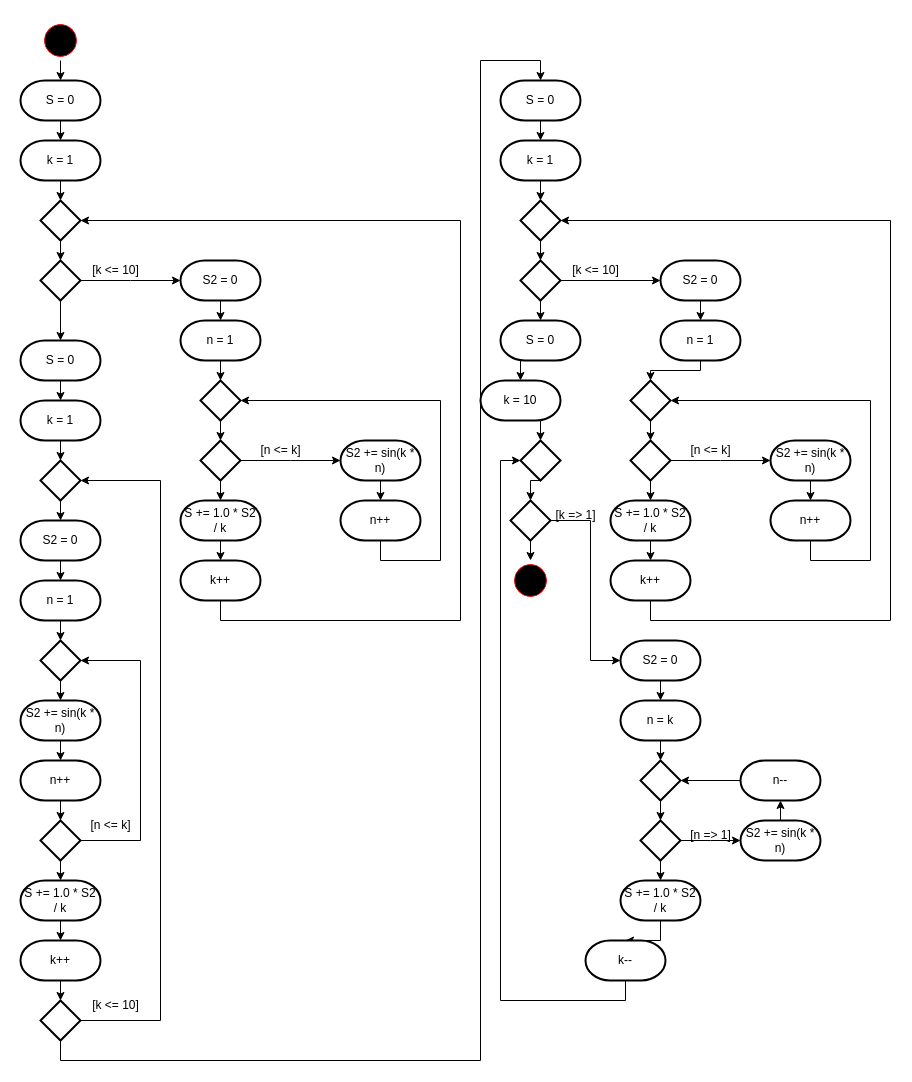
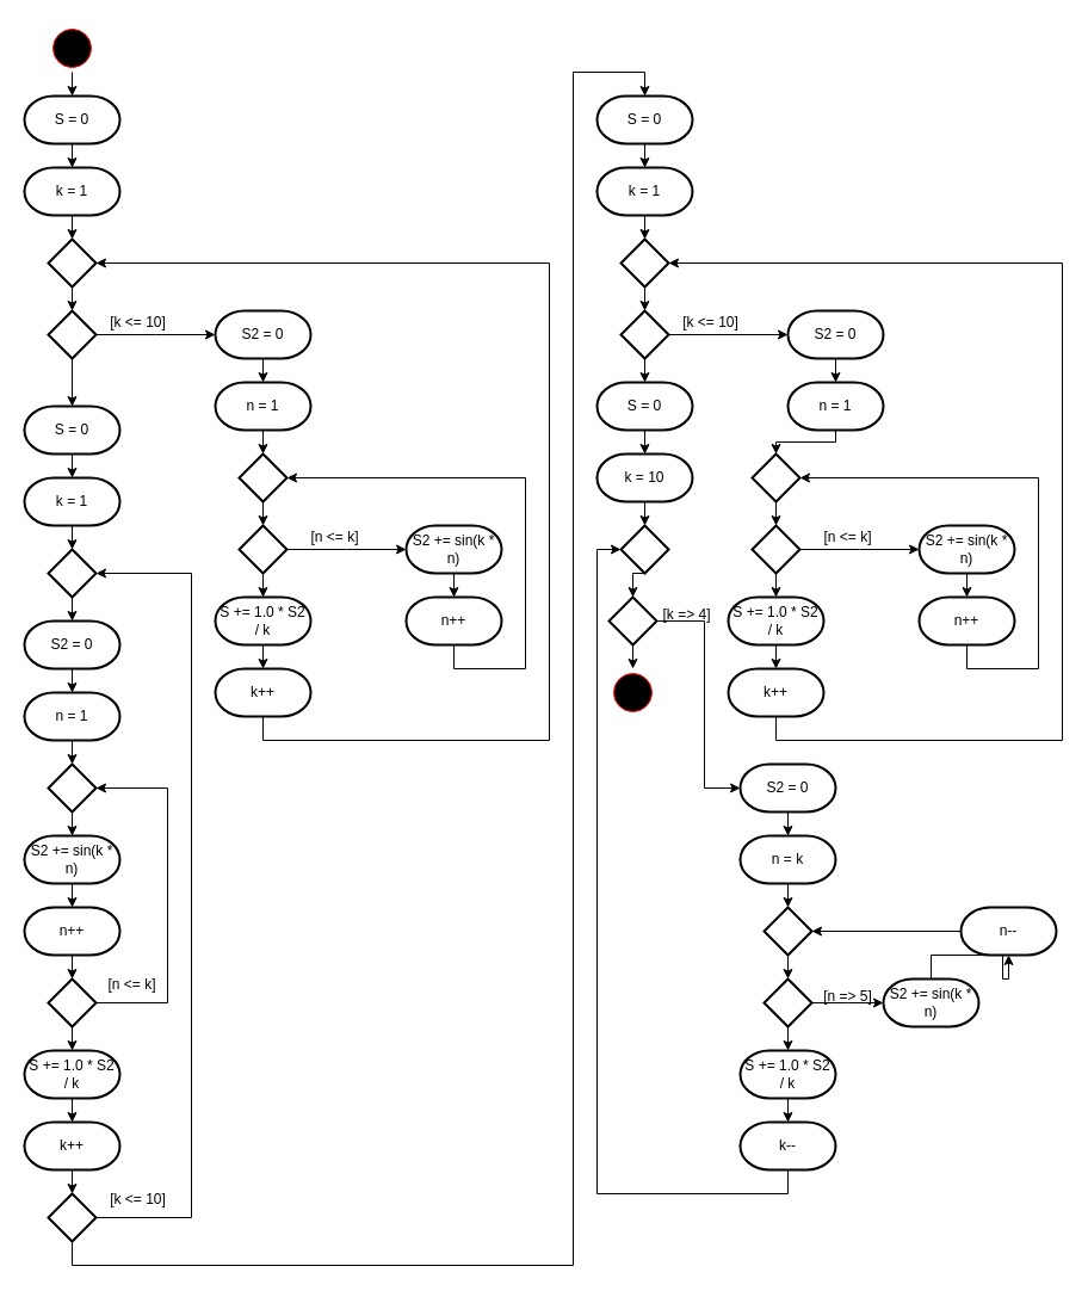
- <mxCell id="91" value="k = 10" style="strokeWidth=2;html=1;shape=mxgraph.flowchart.terminator;whiteSpace=wrap;" vertex="1" parent="1"><mxGeometry x="480" y="380" width="80" height="40" as="geometry" /></mxCell>
+ <mxCell id="91" value="k = 10" style="strokeWidth=2;html=1;shape=mxgraph.flowchart.terminator;whiteSpace=wrap;" vertex="1" parent="1"><mxGeometry x="500" y="380" width="80" height="40" as="geometry" /></mxCell>
- <mxCell id="111" value="[k =&amp;gt; 1]" style="text;html=1;align=center;verticalAlign=middle;resizable=0;points=[];autosize=1;strokeColor=none;fillColor=none;" vertex="1" parent="1"><mxGeometry x="545" y="500" width="60" height="30" as="geometry" /></mxCell>
+ <mxCell id="111" value="[k =&amp;gt; 4]" style="text;html=1;align=center;verticalAlign=middle;resizable=0;points=[];autosize=1;strokeColor=none;fillColor=none;" vertex="1" parent="1"><mxGeometry x="545" y="500" width="60" height="30" as="geometry" /></mxCell>
- <mxCell id="109" value="n--" style="strokeWidth=2;html=1;shape=mxgraph.flowchart.terminator;whiteSpace=wrap;" vertex="1" parent="1"><mxGeometry x="740" y="760" width="80" height="40" as="geometry" /></mxCell>
+ <mxCell id="109" value="n--" style="strokeWidth=2;html=1;shape=mxgraph.flowchart.terminator;whiteSpace=wrap;" vertex="1" parent="1"><mxGeometry x="805" y="760" width="80" height="40" as="geometry" /></mxCell>
- <mxCell id="110" value="[n =&amp;gt; 1]" style="text;html=1;align=center;verticalAlign=middle;resizable=0;points=[];autosize=1;strokeColor=none;fillColor=none;" vertex="1" parent="1"><mxGeometry x="680" y="820" width="60" height="30" as="geometry" /></mxCell>
+ <mxCell id="110" value="[n =&amp;gt; 5]" style="text;html=1;align=center;verticalAlign=middle;resizable=0;points=[];autosize=1;strokeColor=none;fillColor=none;" vertex="1" parent="1"><mxGeometry x="680" y="820" width="60" height="30" as="geometry" /></mxCell>
- <mxCell id="115" value="k--" style="strokeWidth=2;html=1;shape=mxgraph.flowchart.terminator;whiteSpace=wrap;" vertex="1" parent="1"><mxGeometry x="585" y="940" width="80" height="40" as="geometry" /></mxCell>
+ <mxCell id="115" value="k--" style="strokeWidth=2;html=1;shape=mxgraph.flowchart.terminator;whiteSpace=wrap;" vertex="1" parent="1"><mxGeometry x="620" y="940" width="80" height="40" as="geometry" /></mxCell>
